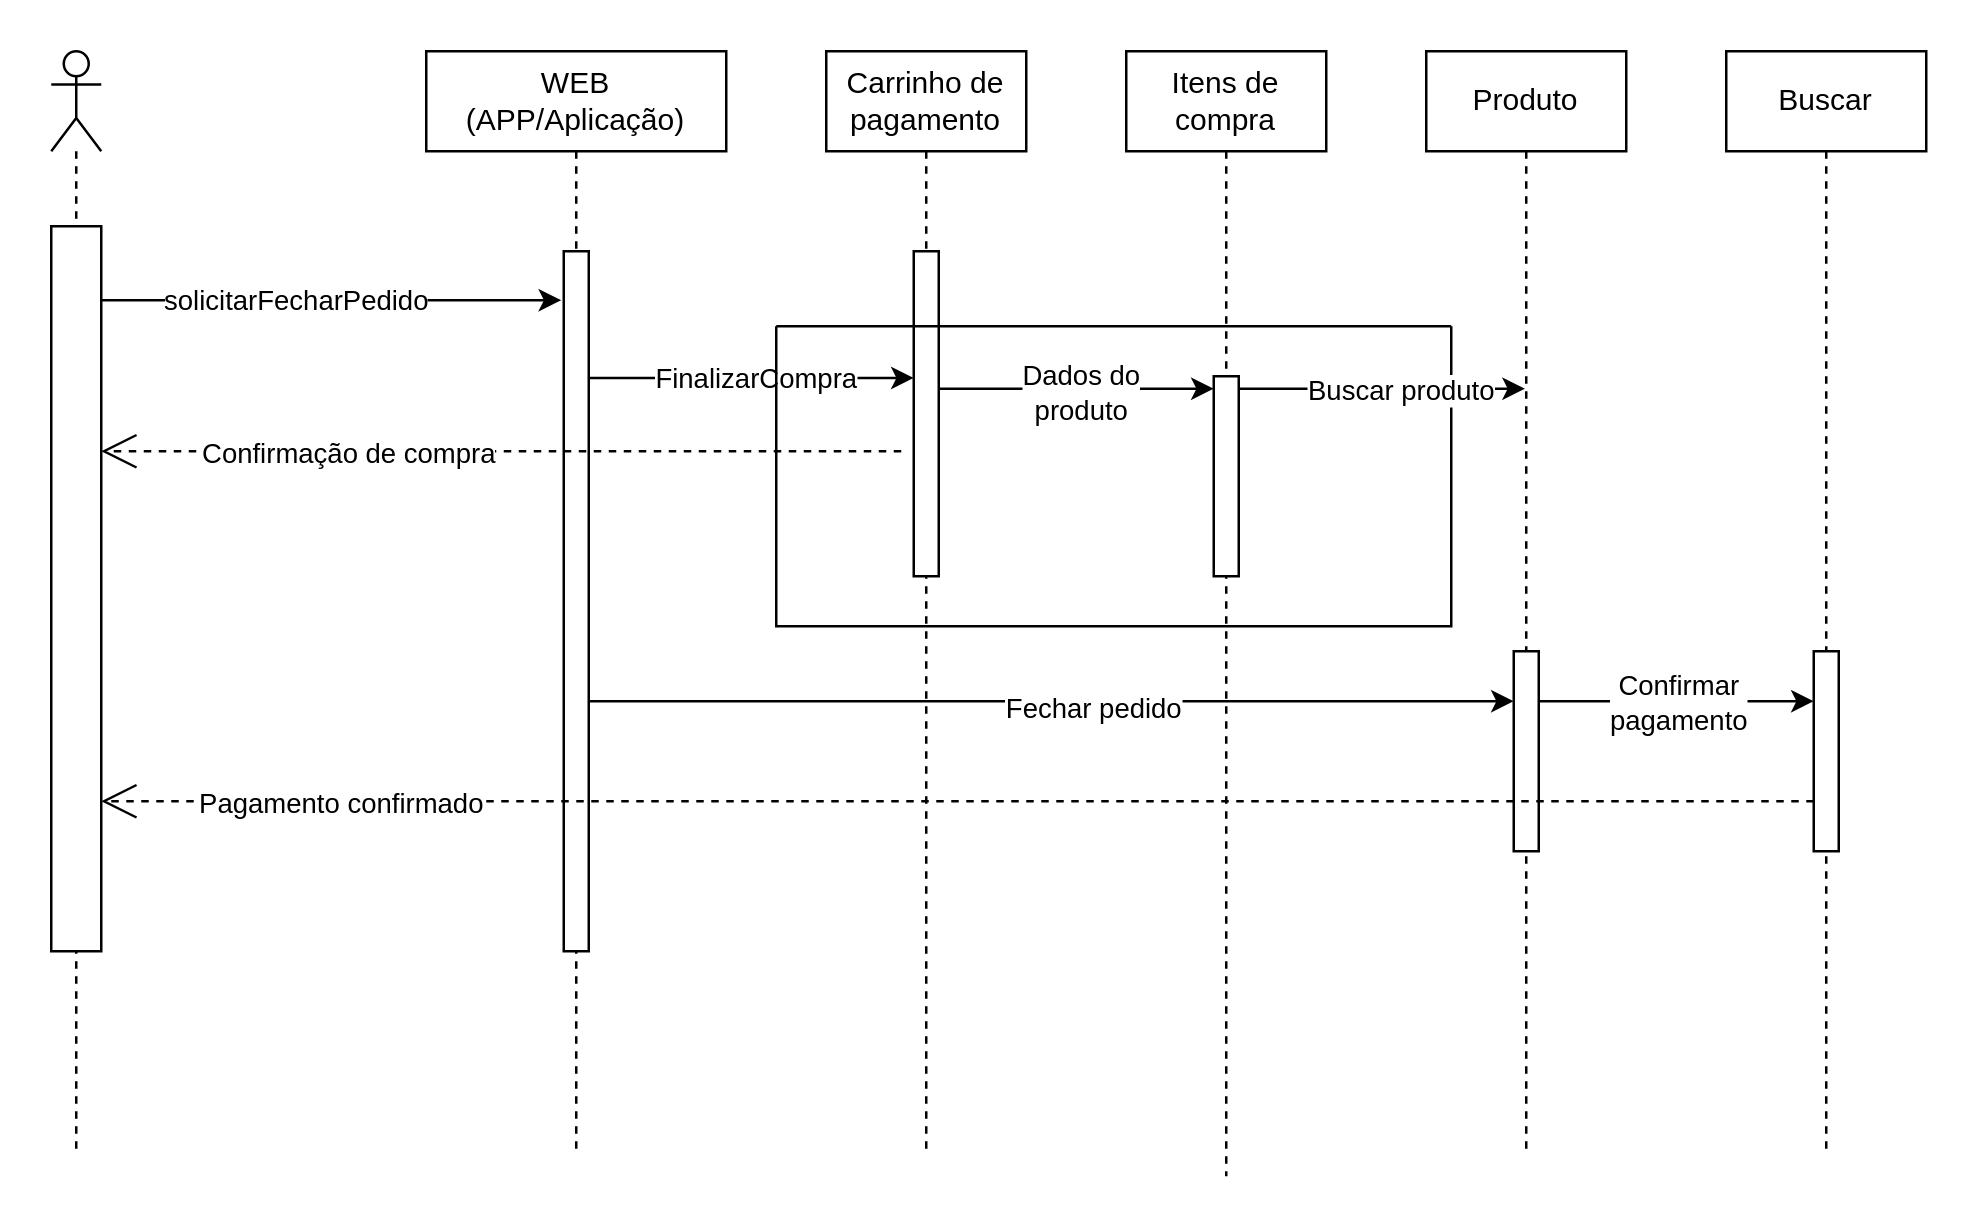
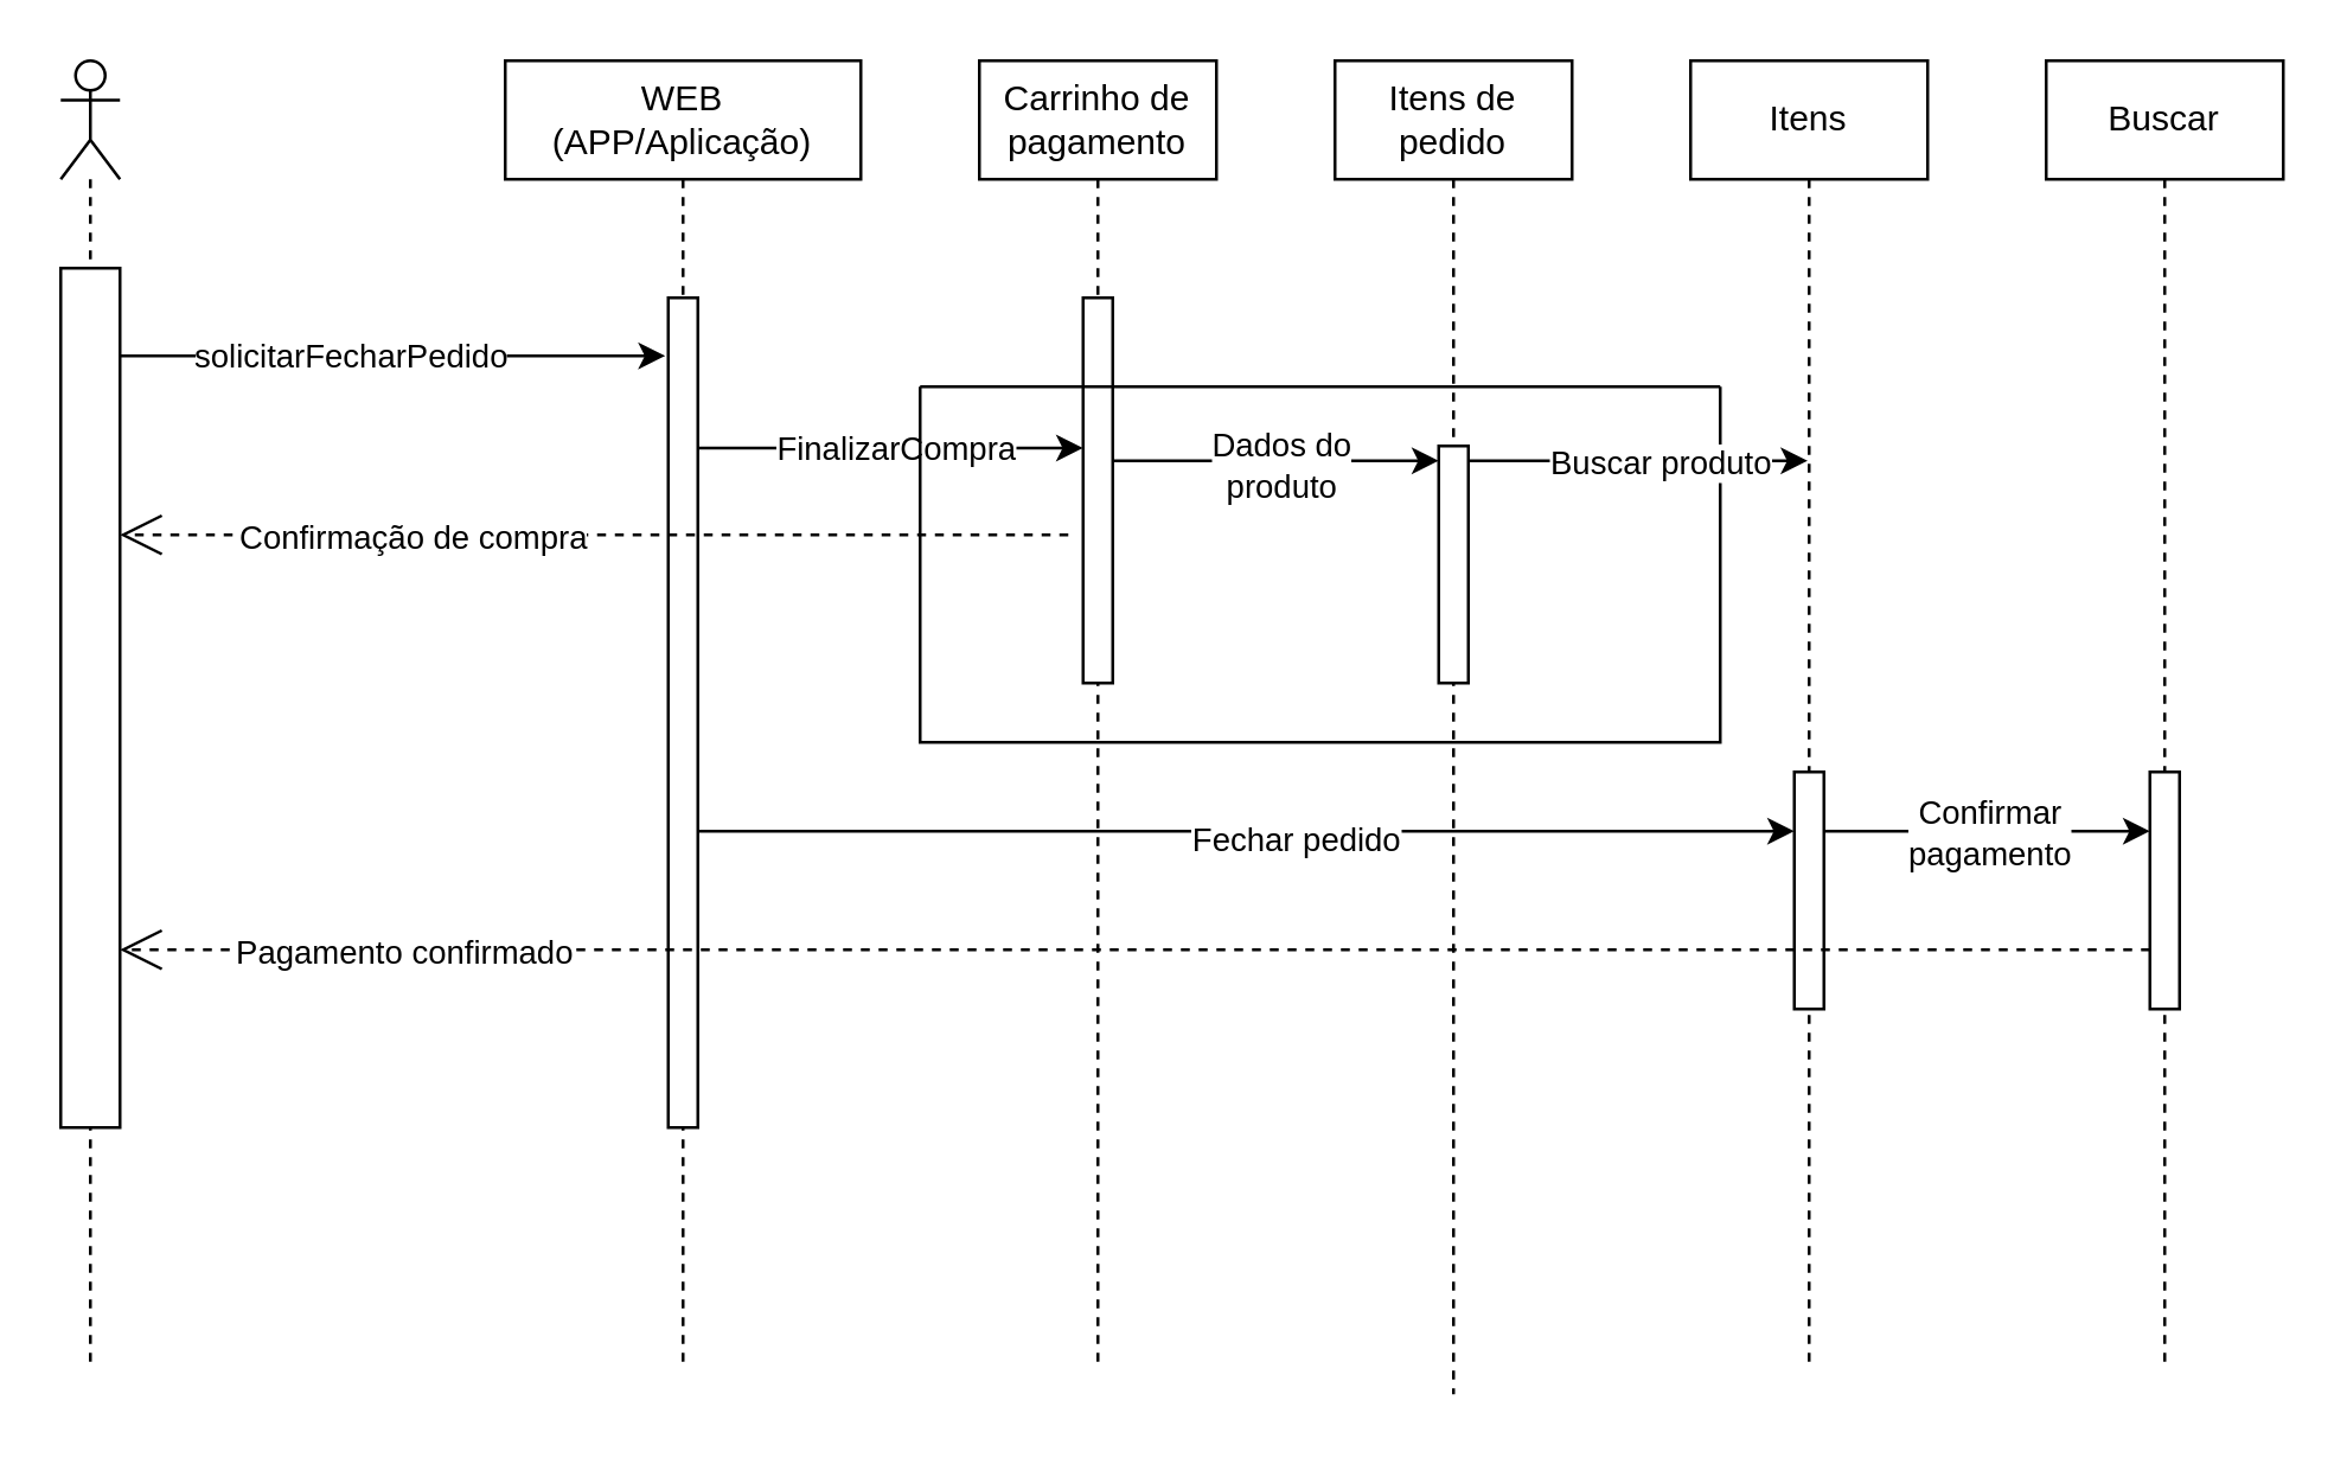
- <mxCell id="12" value="Itens de compra" style="shape=umlLifeline;perimeter=lifelinePerimeter;whiteSpace=wrap;html=1;container=1;dropTarget=0;collapsible=0;recursiveResize=0;outlineConnect=0;portConstraint=eastwest;newEdgeStyle={&quot;curved&quot;:0,&quot;rounded&quot;:0};" parent="1" vertex="1"><mxGeometry x="450" y="20" width="80" height="450" as="geometry" /></mxCell>
+ <mxCell id="12" value="Itens de pedido" style="shape=umlLifeline;perimeter=lifelinePerimeter;whiteSpace=wrap;html=1;container=1;dropTarget=0;collapsible=0;recursiveResize=0;outlineConnect=0;portConstraint=eastwest;newEdgeStyle={&quot;curved&quot;:0,&quot;rounded&quot;:0};" parent="1" vertex="1"><mxGeometry x="450" y="20" width="80" height="450" as="geometry" /></mxCell>
- <mxCell id="8" value="Produto" style="shape=umlLifeline;perimeter=lifelinePerimeter;whiteSpace=wrap;html=1;container=1;dropTarget=0;collapsible=0;recursiveResize=0;outlineConnect=0;portConstraint=eastwest;newEdgeStyle={&quot;curved&quot;:0,&quot;rounded&quot;:0};" parent="1" vertex="1"><mxGeometry x="570" y="20" width="80" height="440" as="geometry" /></mxCell>
+ <mxCell id="8" value="Itens" style="shape=umlLifeline;perimeter=lifelinePerimeter;whiteSpace=wrap;html=1;container=1;dropTarget=0;collapsible=0;recursiveResize=0;outlineConnect=0;portConstraint=eastwest;newEdgeStyle={&quot;curved&quot;:0,&quot;rounded&quot;:0};" parent="1" vertex="1"><mxGeometry x="570" y="20" width="80" height="440" as="geometry" /></mxCell>
